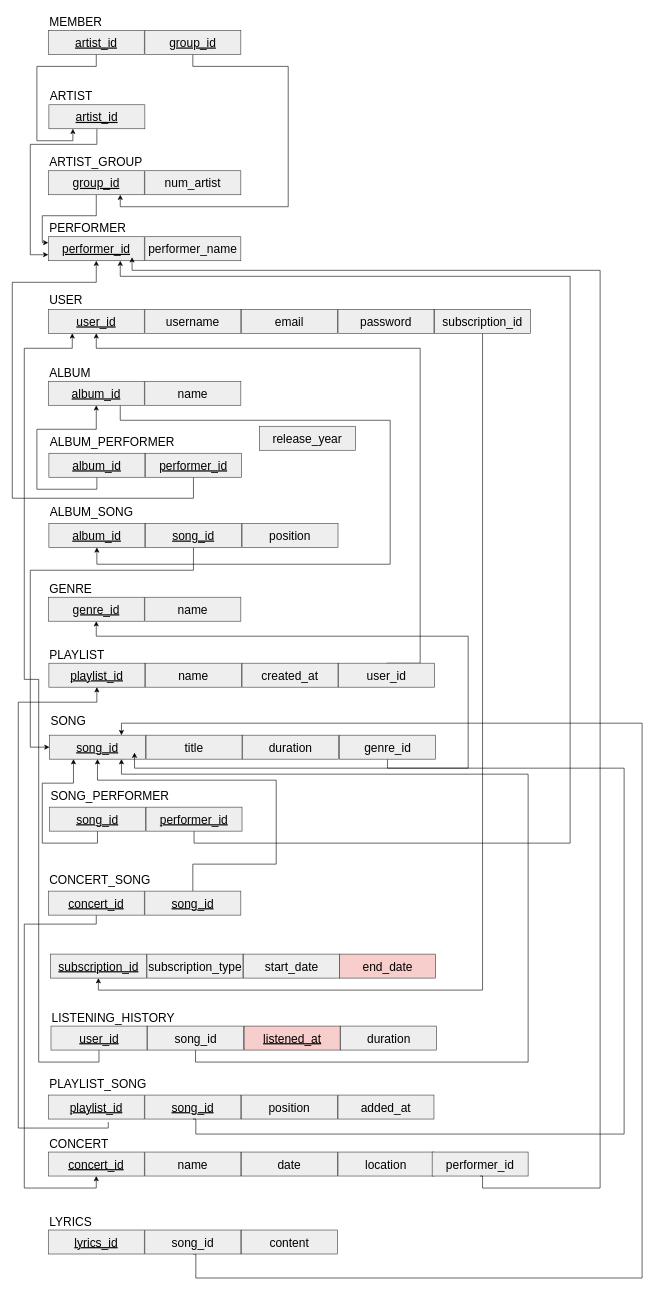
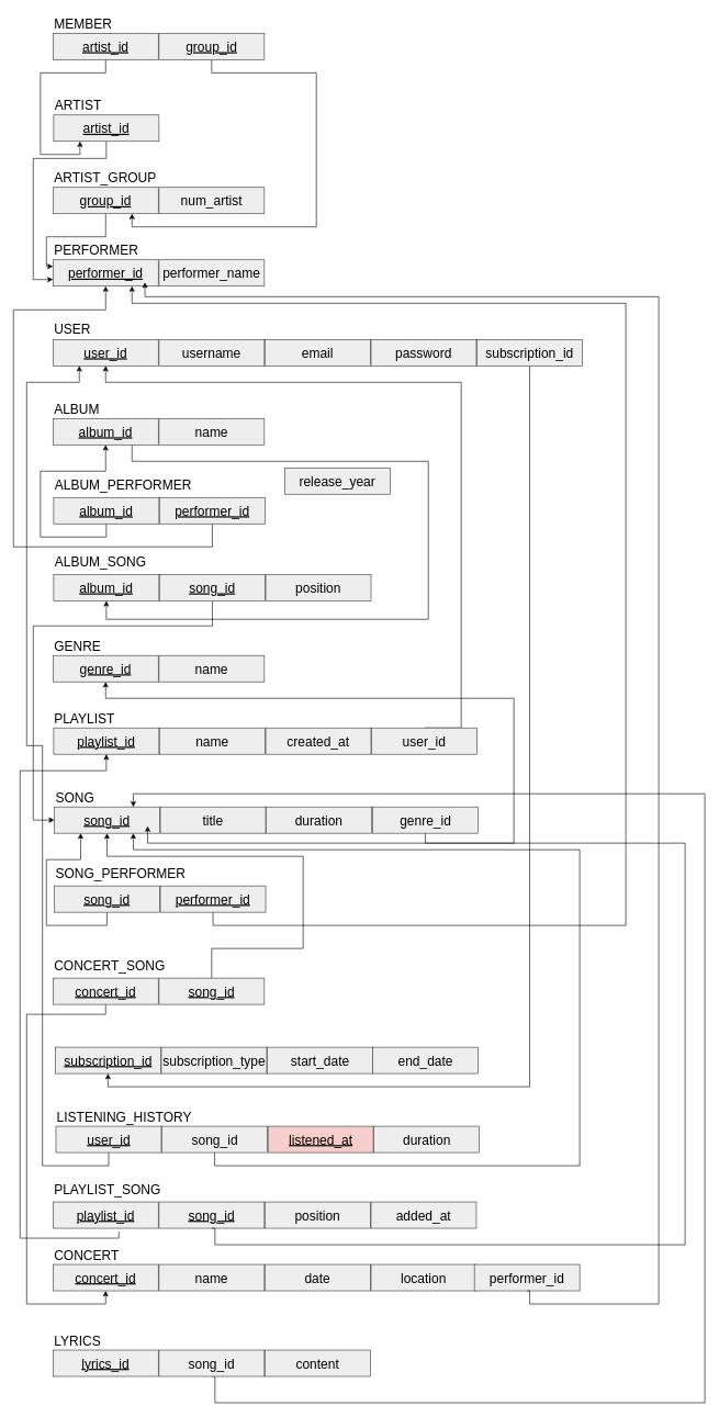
- <mxCell id="11" value="SONG" style="text;html=1;align=left;verticalAlign=middle;whiteSpace=wrap;rounded=0;fontSize=20;" vertex="1" parent="1"><mxGeometry x="82" y="1185" width="70" height="30" as="geometry" /></mxCell>
+ <mxCell id="11" value="SONG" style="text;html=1;align=left;verticalAlign=middle;whiteSpace=wrap;rounded=0;fontSize=20;" vertex="1" parent="1"><mxGeometry x="82" y="1195" width="70" height="30" as="geometry" /></mxCell>
- <mxCell id="38" value="end_date" style="rounded=0;whiteSpace=wrap;html=1;fontSize=20;fillColor=#f8cecc;strokeColor=#36393d;" vertex="1" parent="1"><mxGeometry x="565.5" y="1590" width="160" height="40" as="geometry" /></mxCell>
+ <mxCell id="38" value="end_date" style="rounded=0;whiteSpace=wrap;html=1;fontSize=20;fillColor=#eeeeee;strokeColor=#36393d;" vertex="1" parent="1"><mxGeometry x="565.5" y="1590" width="160" height="40" as="geometry" /></mxCell>
